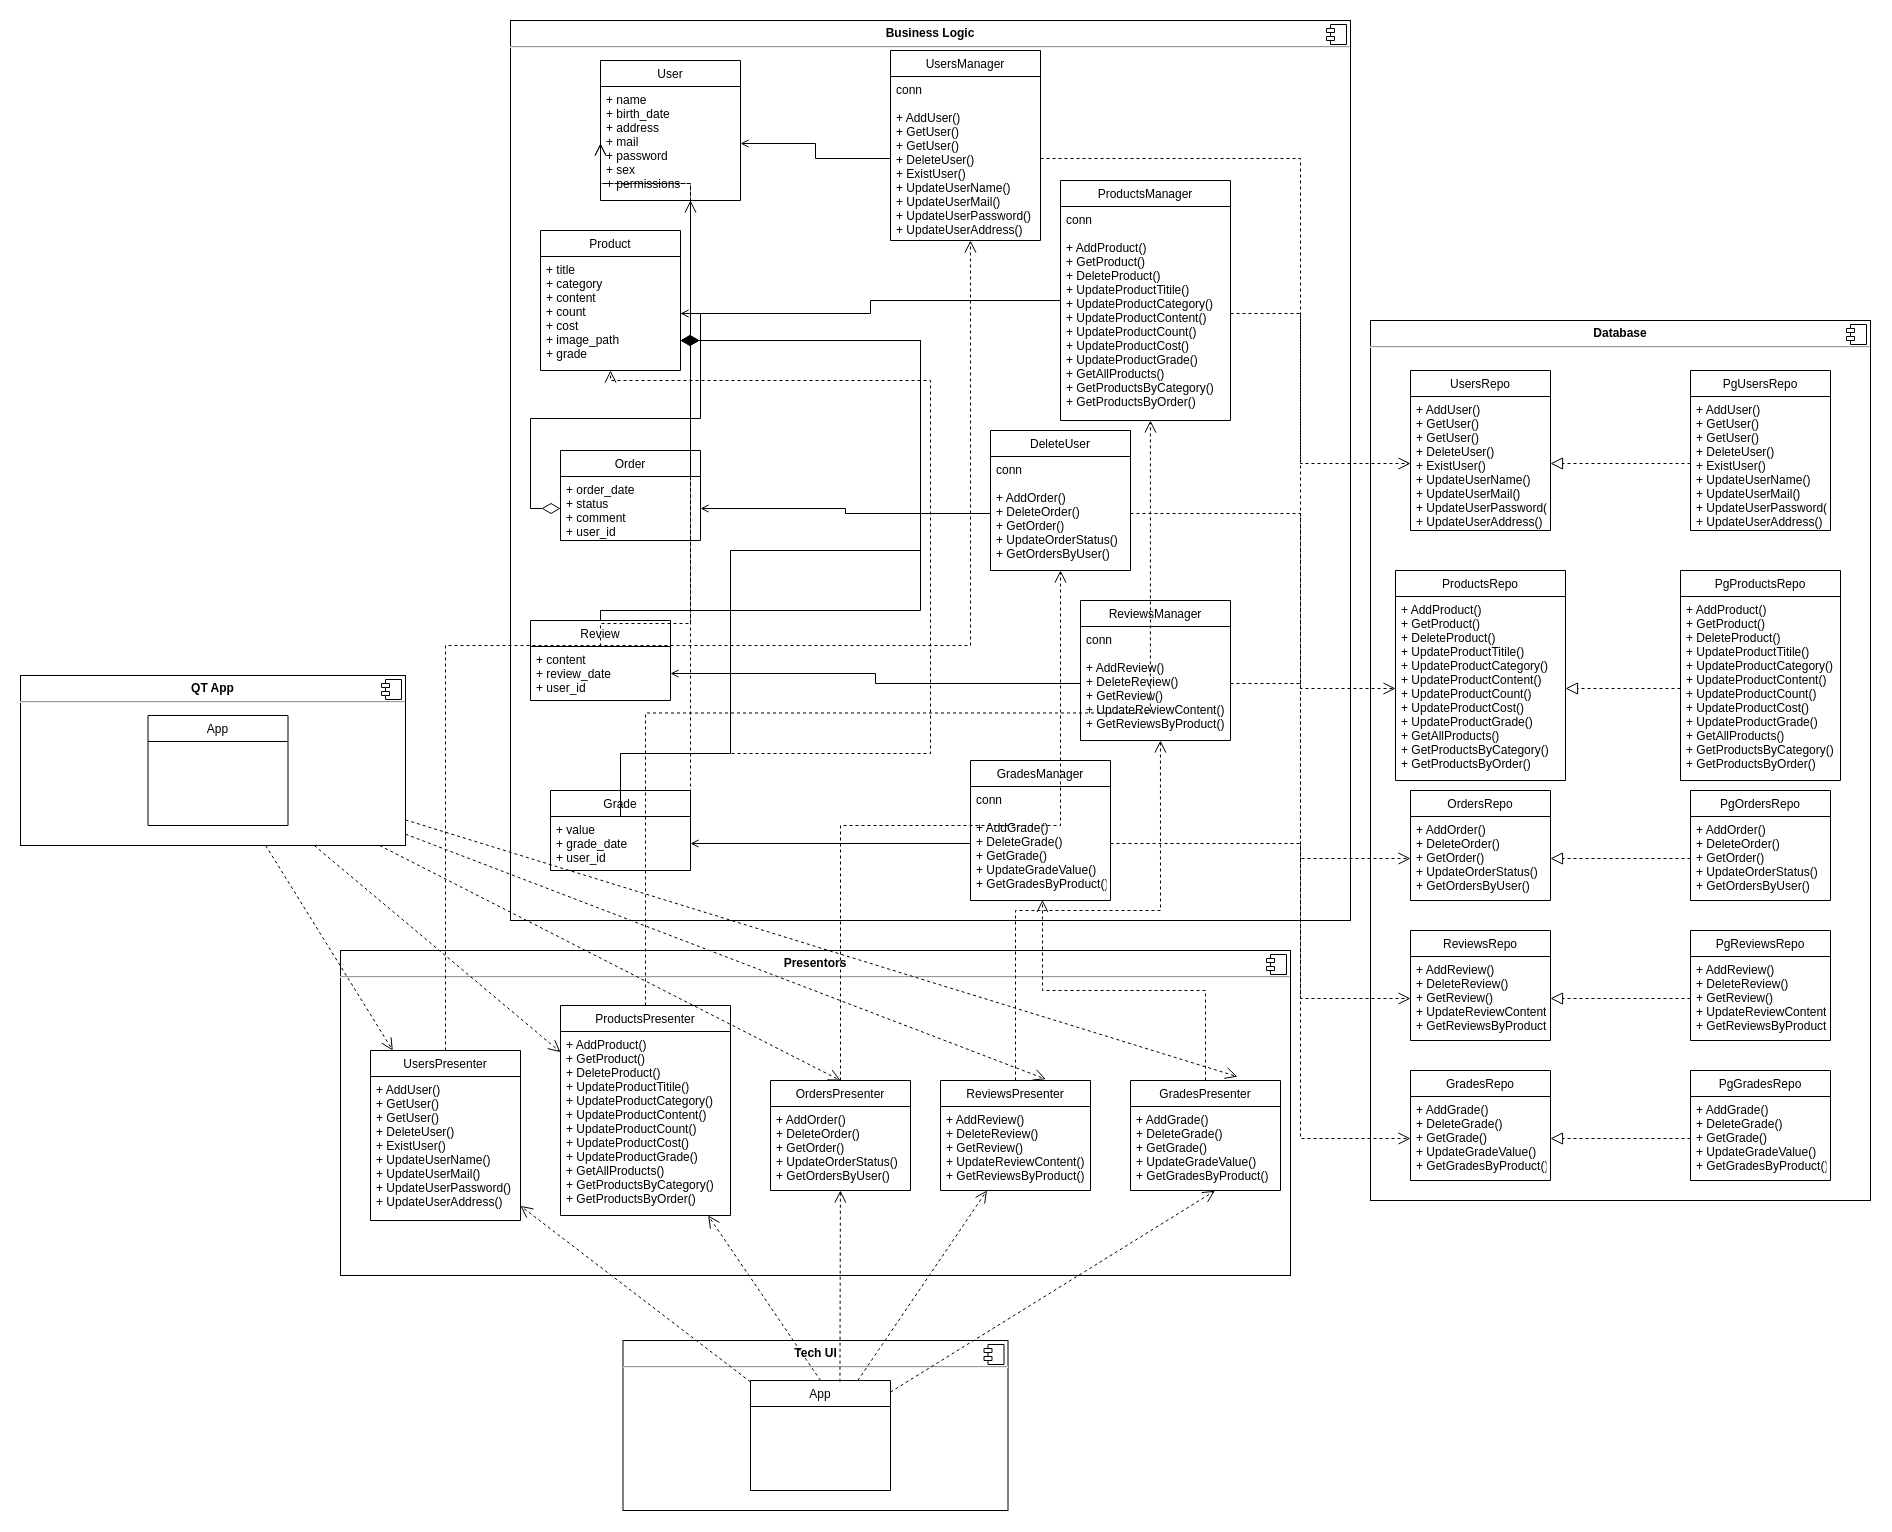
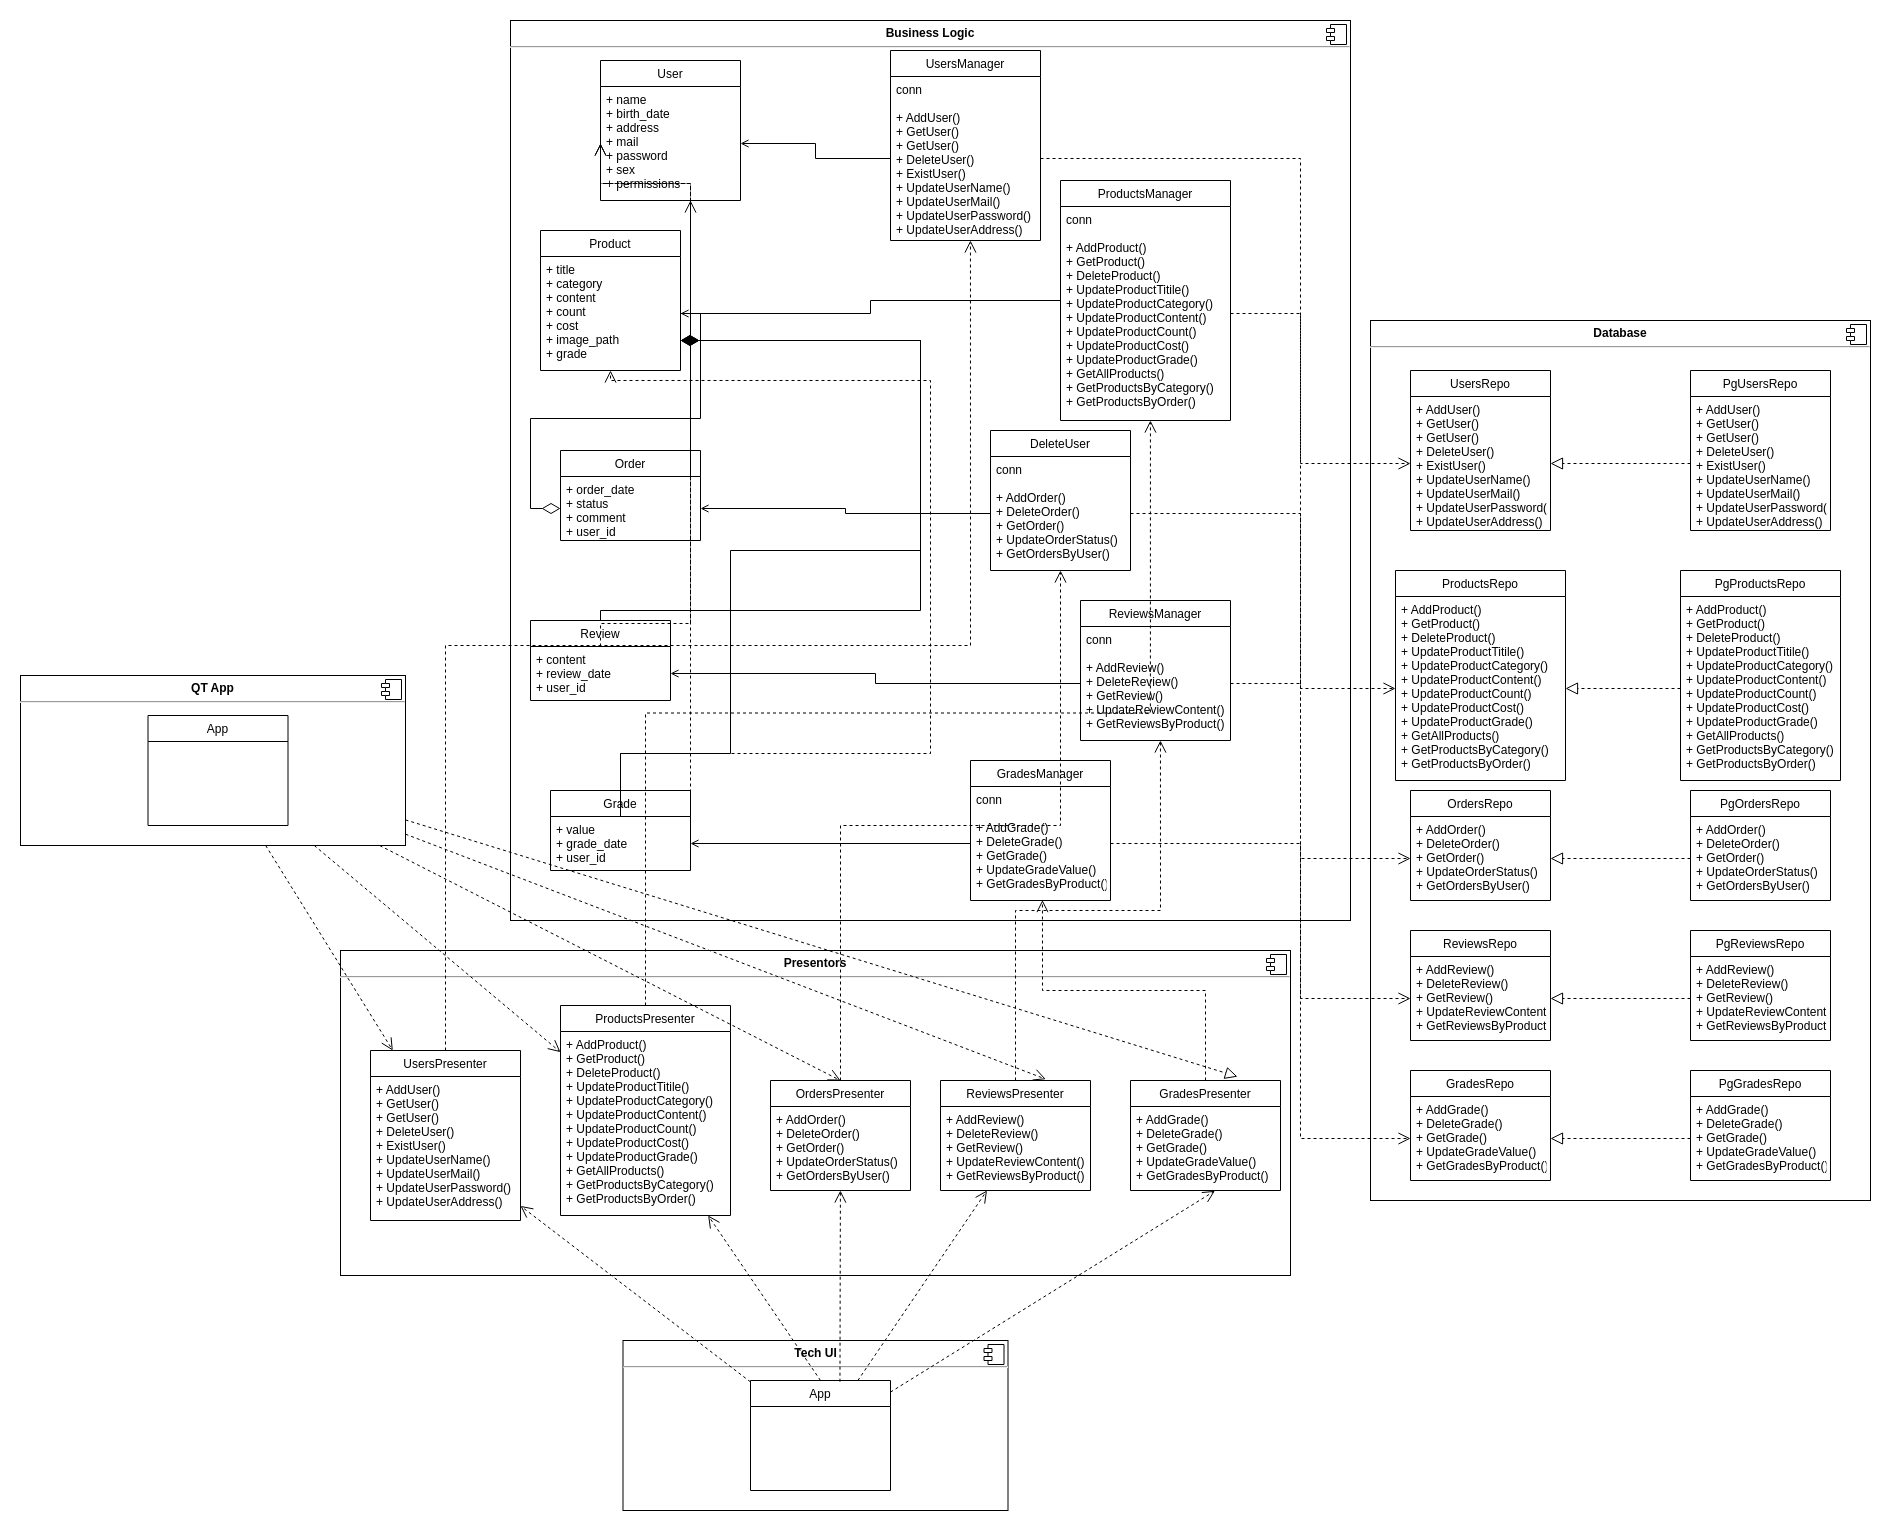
- <mxCell id="97" style="edgeStyle=none;rounded=0;orthogonalLoop=1;jettySize=auto;html=1;entryX=0.713;entryY=-0.035;entryDx=0;entryDy=0;entryPerimeter=0;dashed=1;endArrow=open;endFill=0;endSize=10;" edge="1" parent="1" source="98" target="83"><mxGeometry relative="1" as="geometry" /></mxCell>
+ <mxCell id="97" style="edgeStyle=none;rounded=0;orthogonalLoop=1;jettySize=auto;html=1;entryX=0.713;entryY=-0.035;entryDx=0;entryDy=0;entryPerimeter=0;dashed=1;endArrow=block;endFill=0;endSize=10;" edge="1" parent="1" source="98" target="83"><mxGeometry relative="1" as="geometry" /></mxCell>
